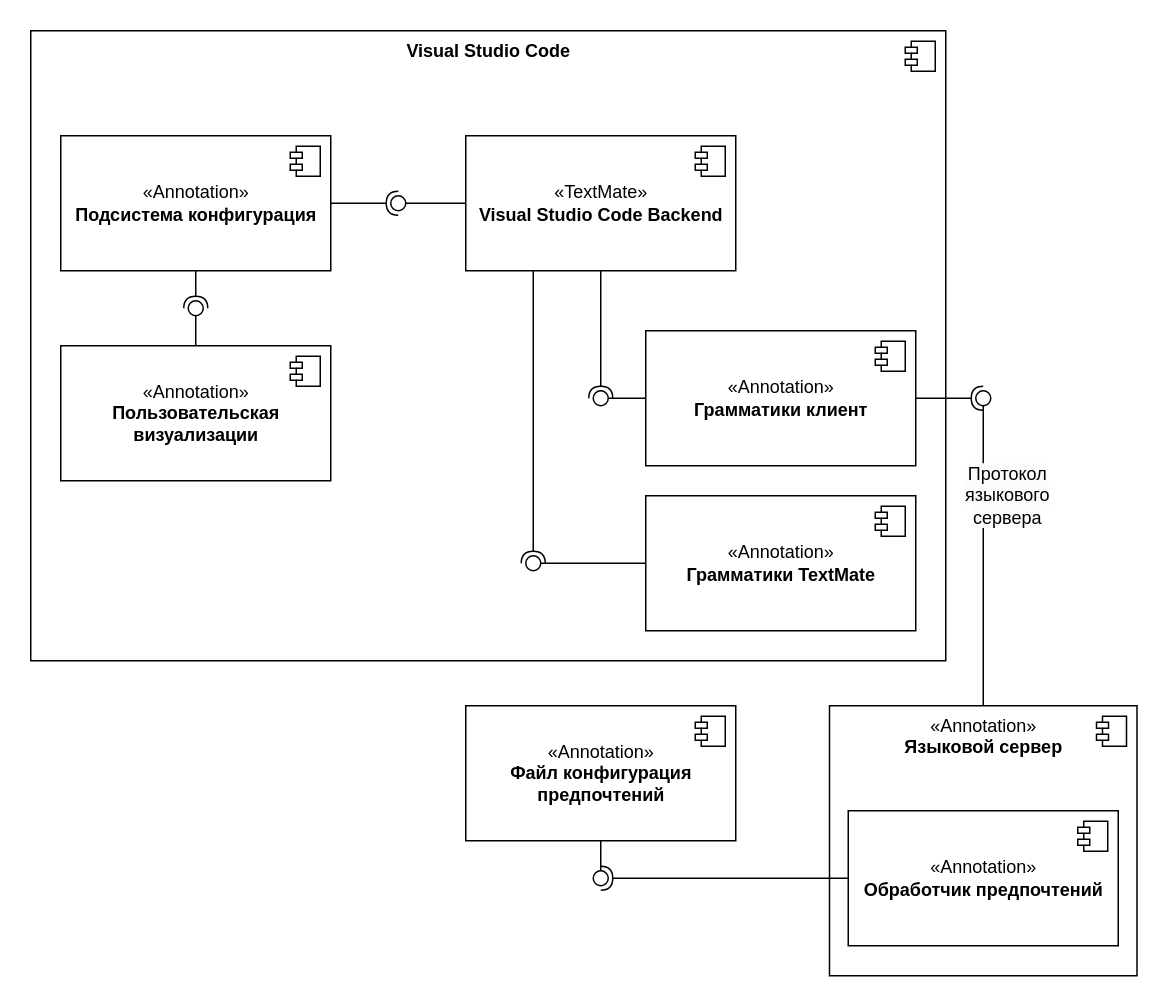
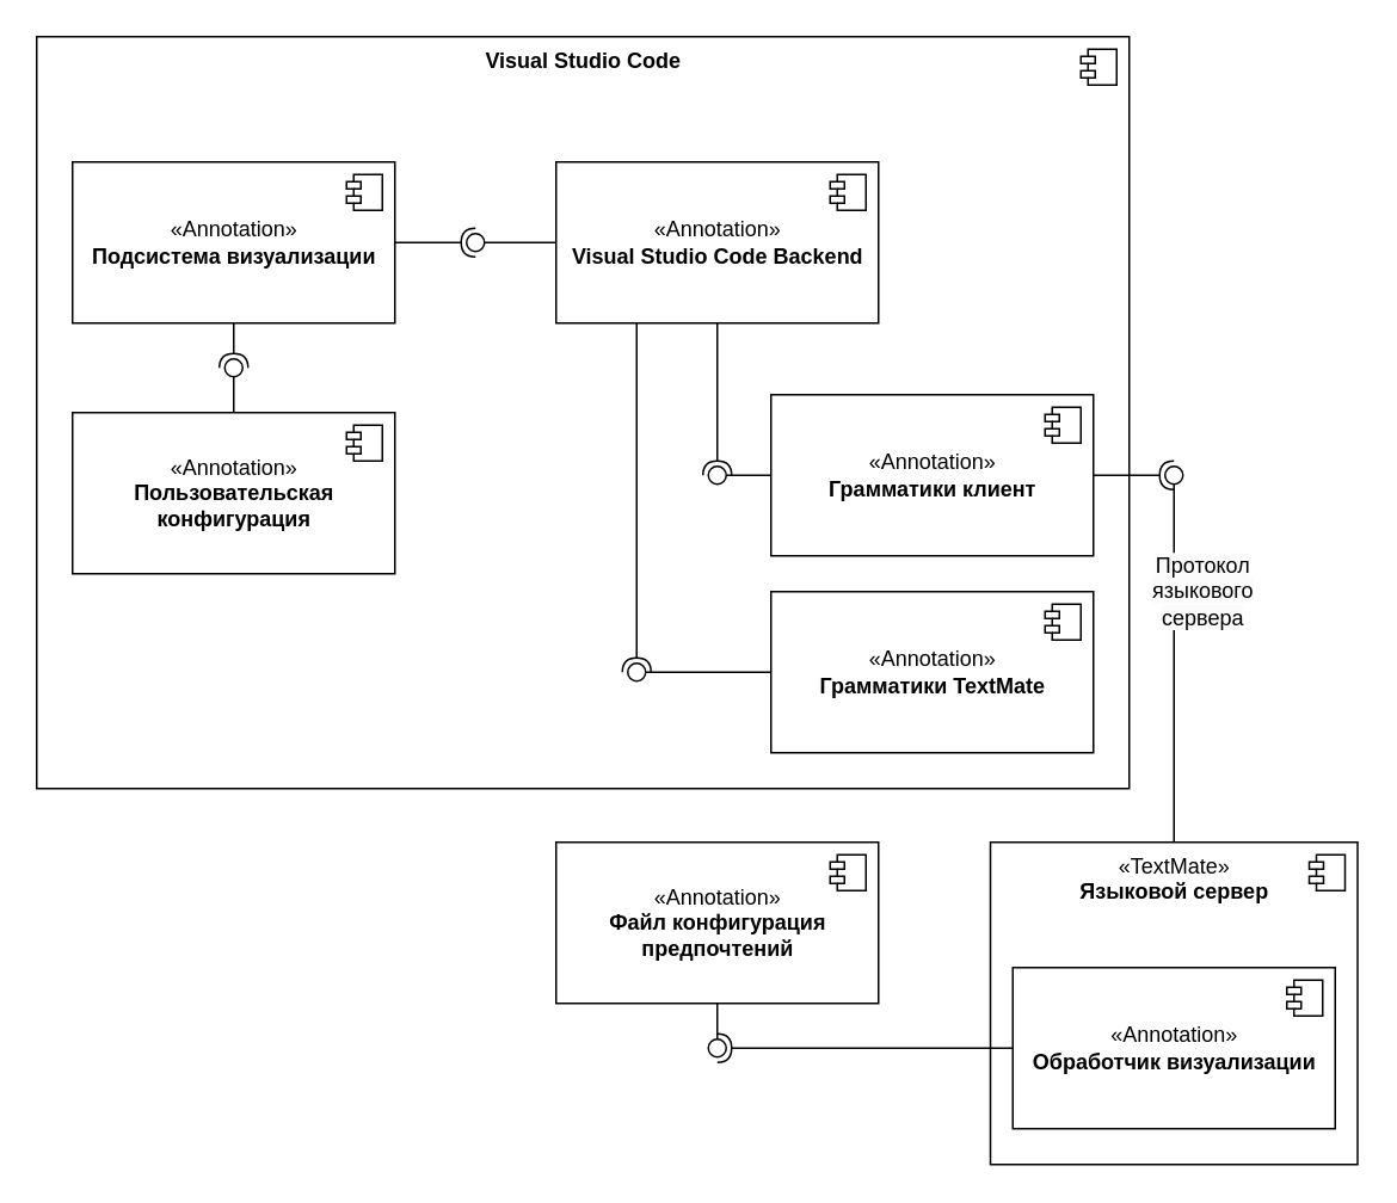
- <mxCell id="14" value="«Annotation»&lt;br&gt;&lt;b&gt;Подсистема конфигурация&lt;/b&gt;" style="html=1;dropTarget=0;" vertex="1" parent="1"><mxGeometry x="40" y="90" width="180" height="90" as="geometry" /></mxCell>
+ <mxCell id="14" value="«Annotation»&lt;br&gt;&lt;b&gt;Подсистема визуализации&lt;/b&gt;" style="html=1;dropTarget=0;" vertex="1" parent="1"><mxGeometry x="40" y="90" width="180" height="90" as="geometry" /></mxCell>
- <mxCell id="16" value="«TextMate»&lt;br&gt;&lt;b&gt;Visual Studio Code Backend&lt;/b&gt;" style="html=1;dropTarget=0;" vertex="1" parent="1"><mxGeometry x="310" y="90" width="180" height="90" as="geometry" /></mxCell>
+ <mxCell id="16" value="«Annotation»&lt;br&gt;&lt;b&gt;Visual Studio Code Backend&lt;/b&gt;" style="html=1;dropTarget=0;" vertex="1" parent="1"><mxGeometry x="310" y="90" width="180" height="90" as="geometry" /></mxCell>
- <mxCell id="18" value="«Annotation»&lt;br&gt;&lt;b&gt;Пользовательская &lt;br&gt;визуализации&lt;/b&gt;" style="html=1;dropTarget=0;" vertex="1" parent="1"><mxGeometry x="40" y="230" width="180" height="90" as="geometry" /></mxCell>
+ <mxCell id="18" value="«Annotation»&lt;br&gt;&lt;b&gt;Пользовательская &lt;br&gt;конфигурация&lt;/b&gt;" style="html=1;dropTarget=0;" vertex="1" parent="1"><mxGeometry x="40" y="230" width="180" height="90" as="geometry" /></mxCell>
- <mxCell id="6" value="«Annotation»&lt;br&gt;&lt;b&gt;Языковой сервер&lt;/b&gt;" style="html=1;dropTarget=0;verticalAlign=top;" vertex="1" parent="1"><mxGeometry x="552.5" y="470" width="205" height="180" as="geometry" /></mxCell>
+ <mxCell id="6" value="«TextMate»&lt;br&gt;&lt;b&gt;Языковой сервер&lt;/b&gt;" style="html=1;dropTarget=0;verticalAlign=top;" vertex="1" parent="1"><mxGeometry x="552.5" y="470" width="205" height="180" as="geometry" /></mxCell>
- <mxCell id="34" value="«Annotation»&lt;br&gt;&lt;b&gt;Обработчик предпочтений&lt;/b&gt;" style="html=1;dropTarget=0;" vertex="1" parent="1"><mxGeometry x="565" y="540" width="180" height="90" as="geometry" /></mxCell>
+ <mxCell id="34" value="«Annotation»&lt;br&gt;&lt;b&gt;Обработчик визуализации&lt;/b&gt;" style="html=1;dropTarget=0;" vertex="1" parent="1"><mxGeometry x="565" y="540" width="180" height="90" as="geometry" /></mxCell>
